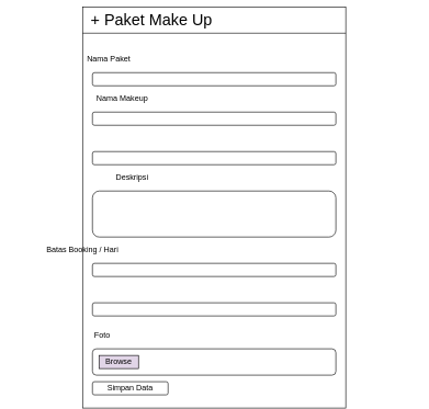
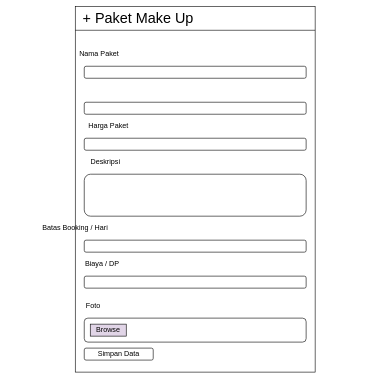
- <mxCell id="7" value="Nama Makeup" style="text;html=1;align=center;verticalAlign=middle;resizable=0;points=[];autosize=1;" vertex="1" parent="1"><mxGeometry x="135" y="140" width="100" height="20" as="geometry" /></mxCell>
+ <mxCell id="9" value="Harga Paket" style="text;html=1;align=center;verticalAlign=middle;resizable=0;points=[];autosize=1;" vertex="1" parent="1"><mxGeometry x="140" y="200" width="80" height="20" as="geometry" /></mxCell>
- <mxCell id="11" value="Deskripsi" style="text;html=1;align=center;verticalAlign=middle;resizable=0;points=[];autosize=1;" vertex="1" parent="1"><mxGeometry x="165" y="260" width="70" height="20" as="geometry" /></mxCell>
+ <mxCell id="11" value="Deskripsi" style="text;html=1;align=center;verticalAlign=middle;resizable=0;points=[];autosize=1;" vertex="1" parent="1"><mxGeometry x="140" y="260" width="70" height="20" as="geometry" /></mxCell>
+ <mxCell id="15" value="Biaya / DP" style="text;html=1;strokeColor=none;fillColor=none;align=center;verticalAlign=middle;whiteSpace=wrap;rounded=0;" vertex="1" parent="1"><mxGeometry x="135" y="430" width="70" height="20" as="geometry" /></mxCell>
